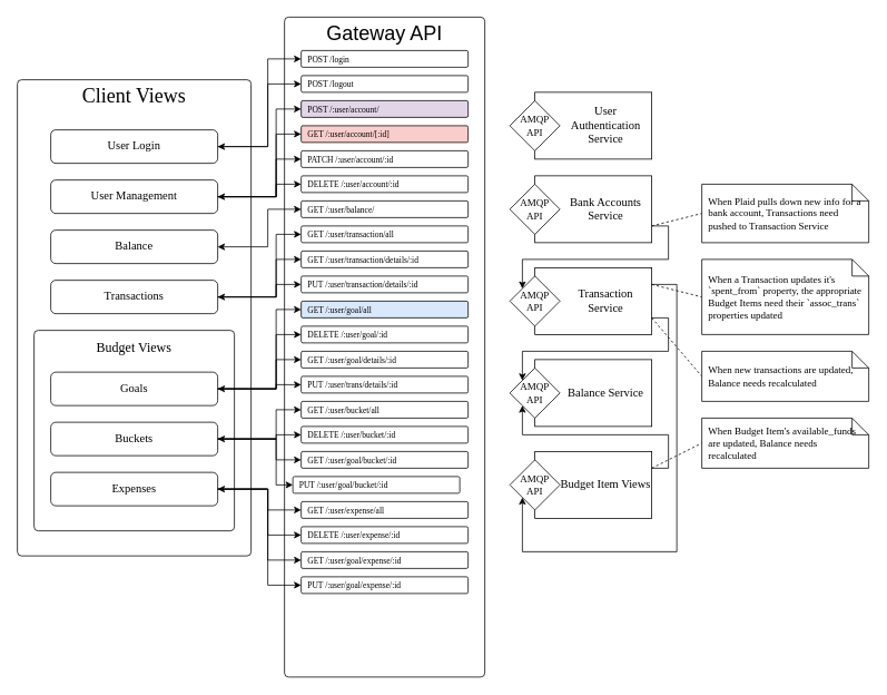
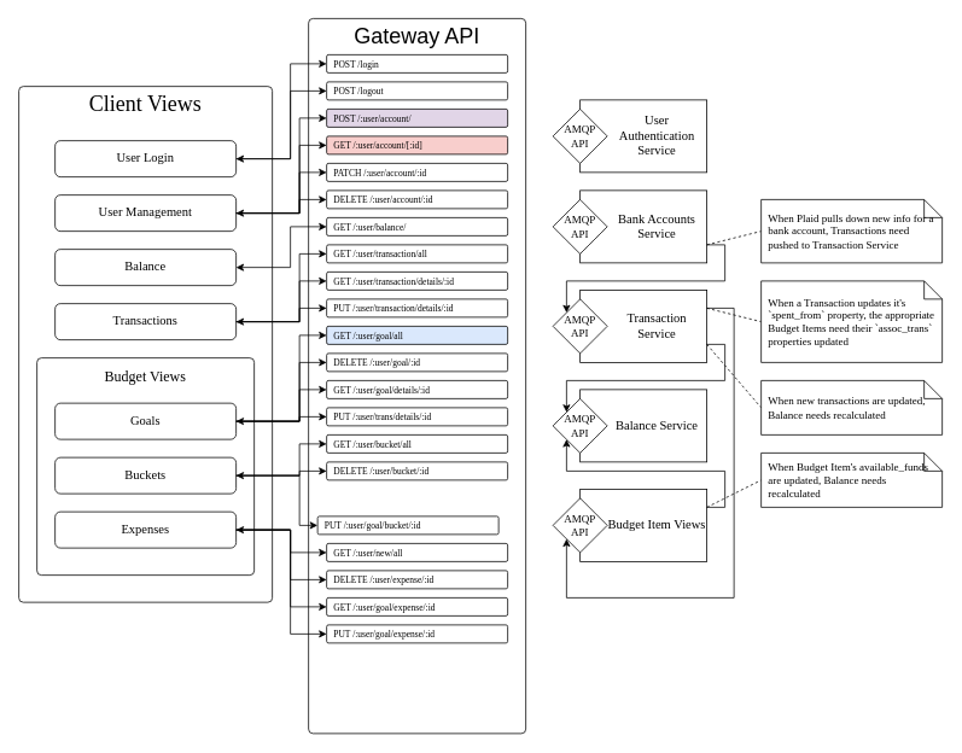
- <mxCell id="86" style="edgeStyle=orthogonalEdgeStyle;rounded=0;orthogonalLoop=1;jettySize=auto;html=1;exitX=1;exitY=0.5;exitDx=0;exitDy=0;entryX=0;entryY=0.5;entryDx=0;entryDy=0;" edge="1" parent="1" source="44" target="77"><mxGeometry relative="1" as="geometry"><Array as="points"><mxPoint x="330" y="525" /><mxPoint x="330" y="550" /></Array></mxGeometry></mxCell>
- <mxCell id="77" value="&lt;div&gt;GET /:user/goal/bucket/:id&lt;/div&gt;" style="rounded=1;arcSize=10;whiteSpace=wrap;html=1;align=left;strokeColor=#000000;fontFamily=Verdana;fontSize=10;spacing=8;" parent="1" vertex="1"><mxGeometry x="360" y="540" width="200" height="20" as="geometry" /></mxCell>
- <mxCell id="83" value="&lt;div&gt;GET /:user/expense/all&lt;/div&gt;" style="rounded=1;arcSize=10;whiteSpace=wrap;html=1;align=left;strokeColor=#000000;fontFamily=Verdana;fontSize=10;spacing=8;" vertex="1" parent="1"><mxGeometry x="360" y="600" width="200" height="20" as="geometry" /></mxCell>
+ <mxCell id="83" value="&lt;div&gt;GET /:user/new/all&lt;/div&gt;" style="rounded=1;arcSize=10;whiteSpace=wrap;html=1;align=left;strokeColor=#000000;fontFamily=Verdana;fontSize=10;spacing=8;" vertex="1" parent="1"><mxGeometry x="360" y="600" width="200" height="20" as="geometry" /></mxCell>
